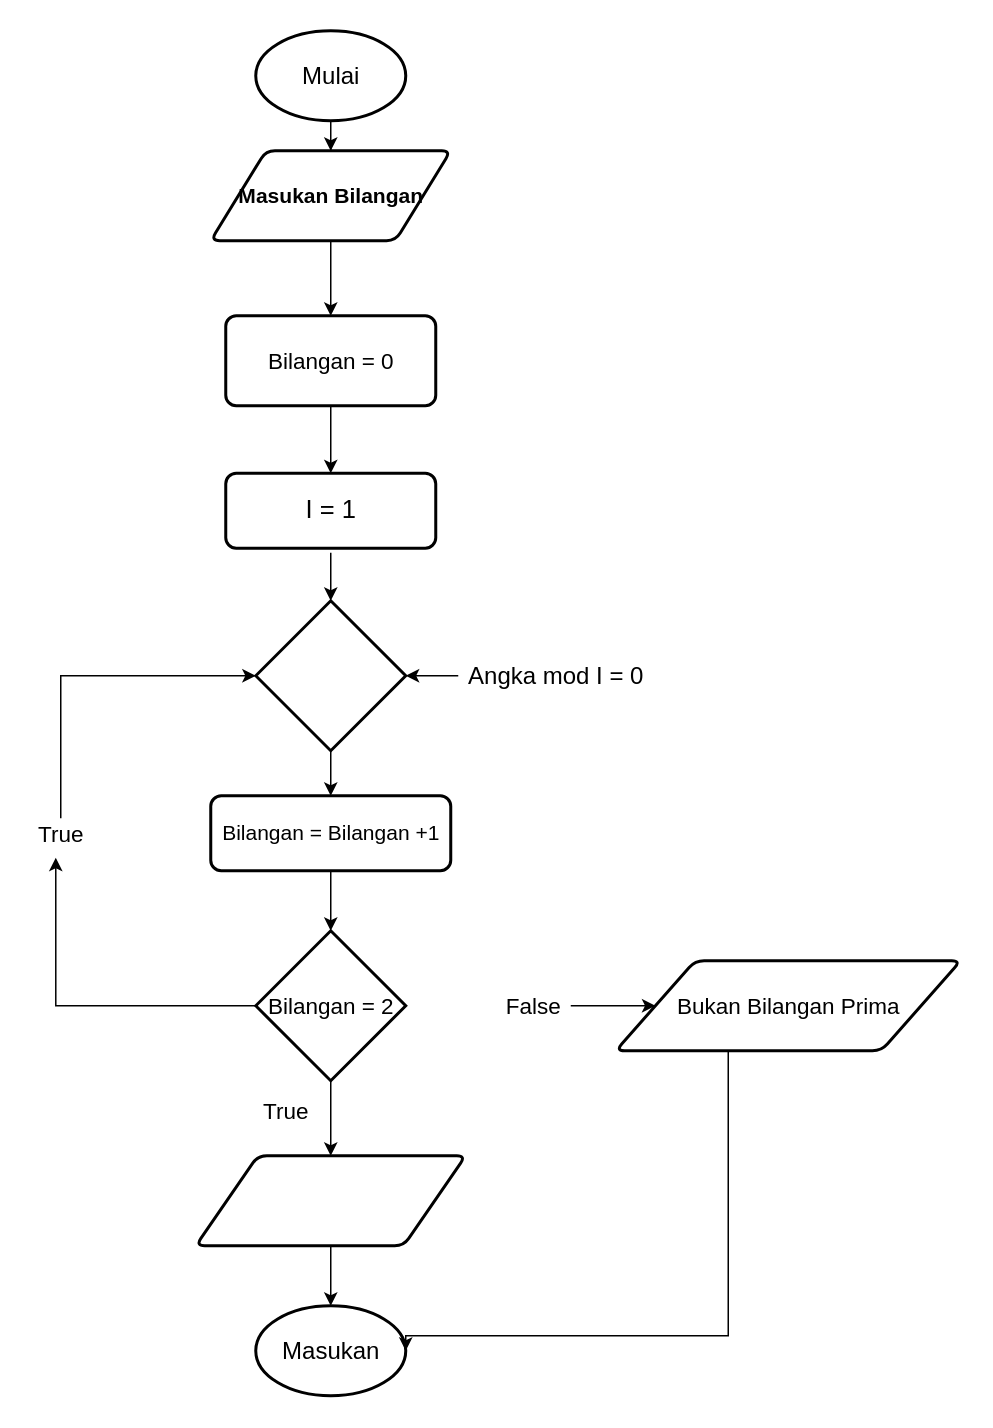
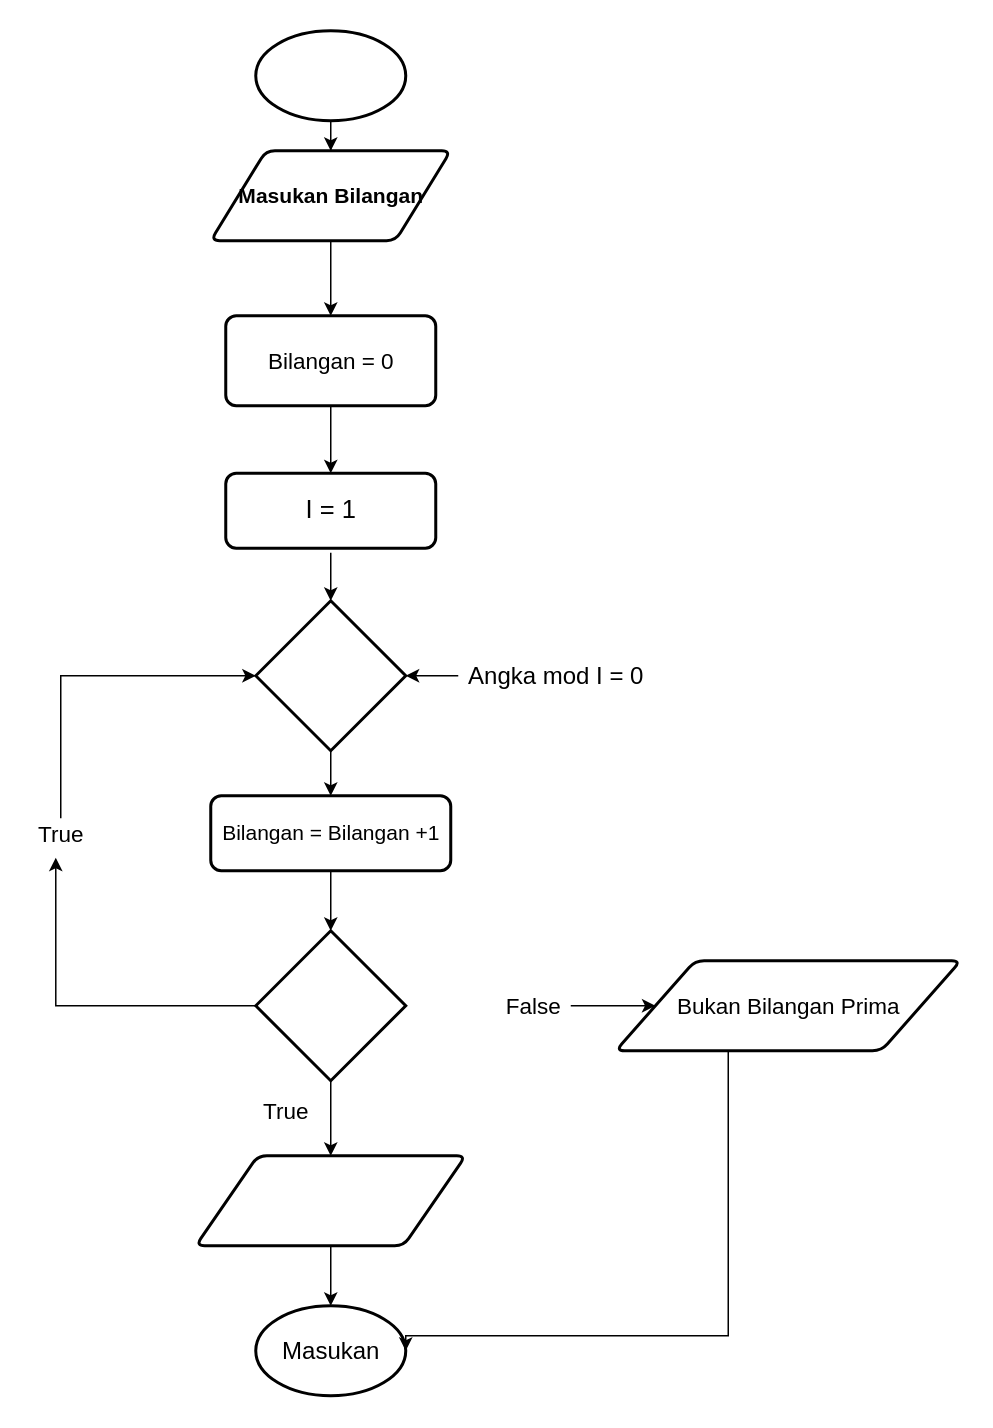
- <mxCell id="9" value="&lt;h3&gt;&lt;font style=&quot;font-weight: normal ; font-size: 16px&quot;&gt;Mulai&lt;/font&gt;&lt;/h3&gt;" style="text;html=1;resizable=0;autosize=1;align=center;verticalAlign=middle;points=[];fillColor=none;strokeColor=none;rounded=0;" vertex="1" parent="1"><mxGeometry x="195" y="25" width="50" height="50" as="geometry" /></mxCell>
- <mxCell id="28" value="&lt;font style=&quot;font-size: 15px&quot;&gt;Bilangan = 2&lt;/font&gt;" style="text;html=1;resizable=0;autosize=1;align=center;verticalAlign=middle;points=[];fillColor=none;strokeColor=none;rounded=0;" vertex="1" parent="1"><mxGeometry x="170" y="660" width="100" height="20" as="geometry" /></mxCell>
